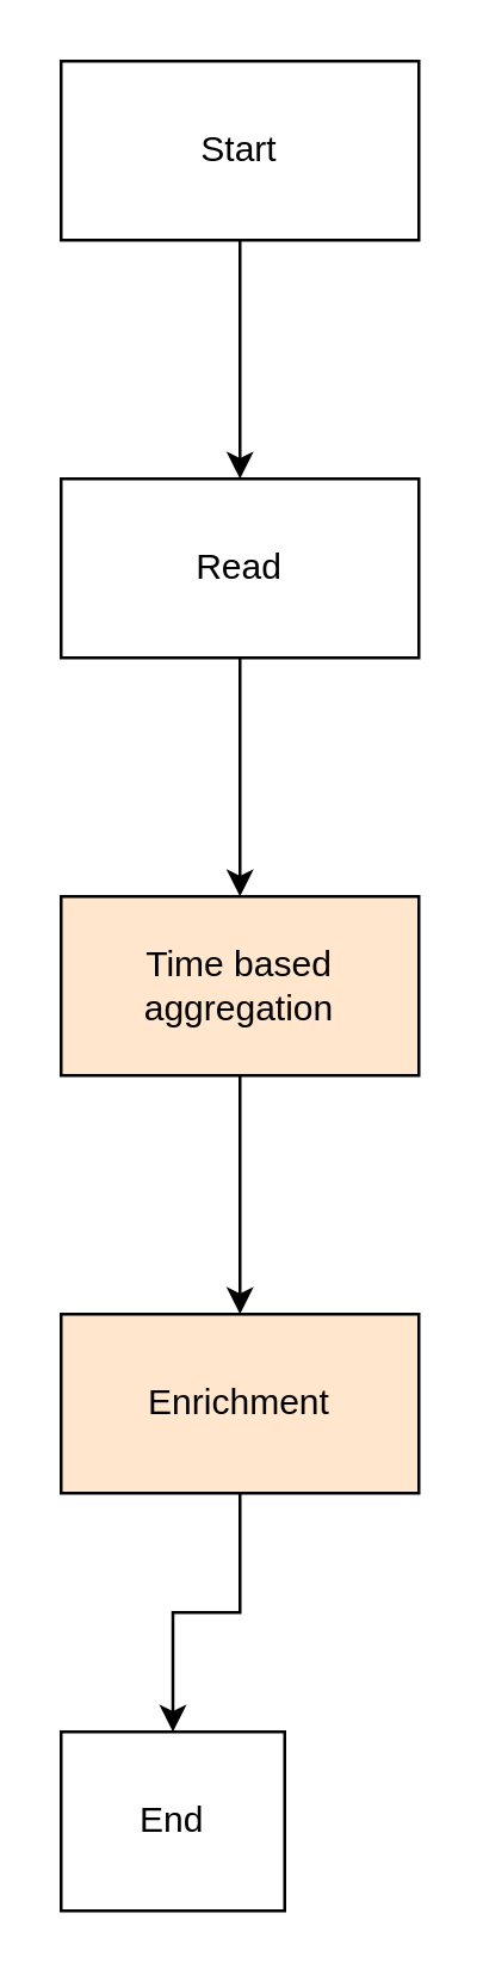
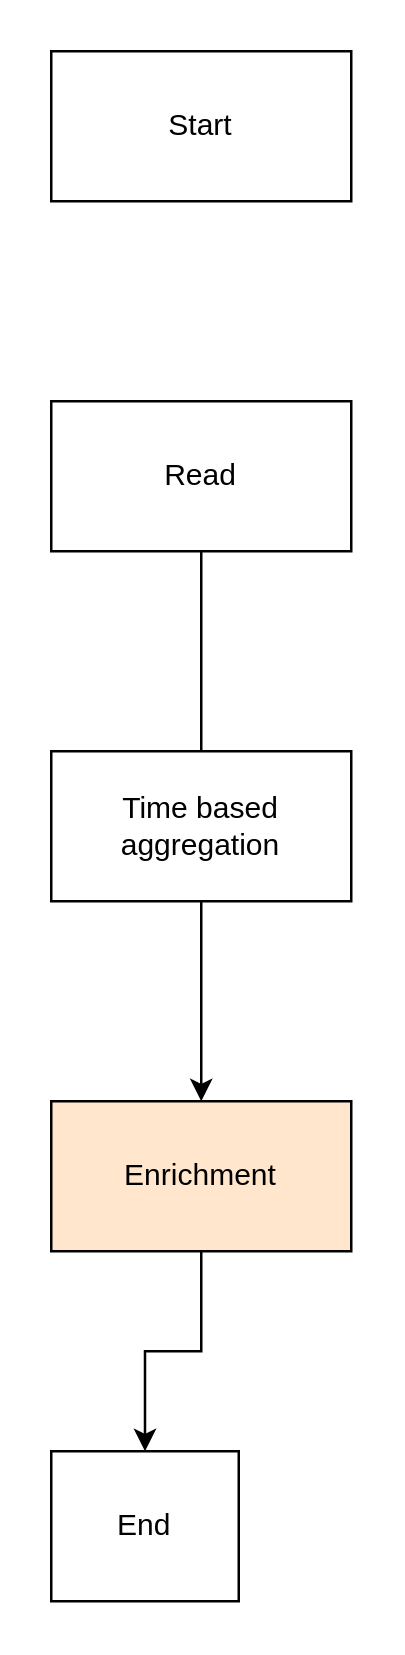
- <mxCell id="2" value="" style="edgeStyle=orthogonalEdgeStyle;rounded=0;orthogonalLoop=1;jettySize=auto;html=1;" parent="1" source="3" target="5" edge="1"><mxGeometry relative="1" as="geometry" /></mxCell>
- <mxCell id="4" value="" style="edgeStyle=orthogonalEdgeStyle;rounded=0;orthogonalLoop=1;jettySize=auto;html=1;" parent="1" source="5" target="7" edge="1"><mxGeometry relative="1" as="geometry" /></mxCell>
+ <mxCell id="4" value="" style="edgeStyle=orthogonalEdgeStyle;rounded=0;orthogonalLoop=1;jettySize=auto;html=1;endArrow=none;" parent="1" source="5" target="7" edge="1"><mxGeometry relative="1" as="geometry" /></mxCell>
- <mxCell id="7" value="Time based aggregation" style="whiteSpace=wrap;html=1;fillColor=#ffe6cc;" parent="1" vertex="1"><mxGeometry x="20" y="300" width="120" height="60" as="geometry" /></mxCell>
+ <mxCell id="7" value="Time based aggregation" style="whiteSpace=wrap;html=1;" parent="1" vertex="1"><mxGeometry x="20" y="300" width="120" height="60" as="geometry" /></mxCell>
